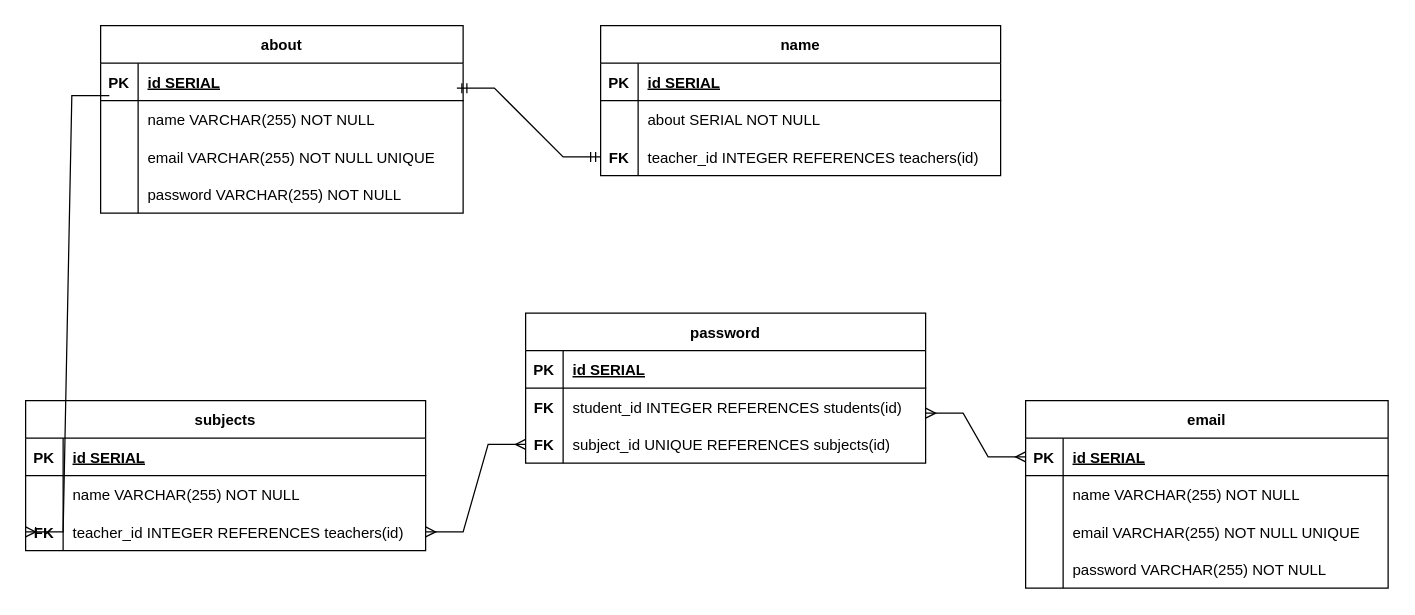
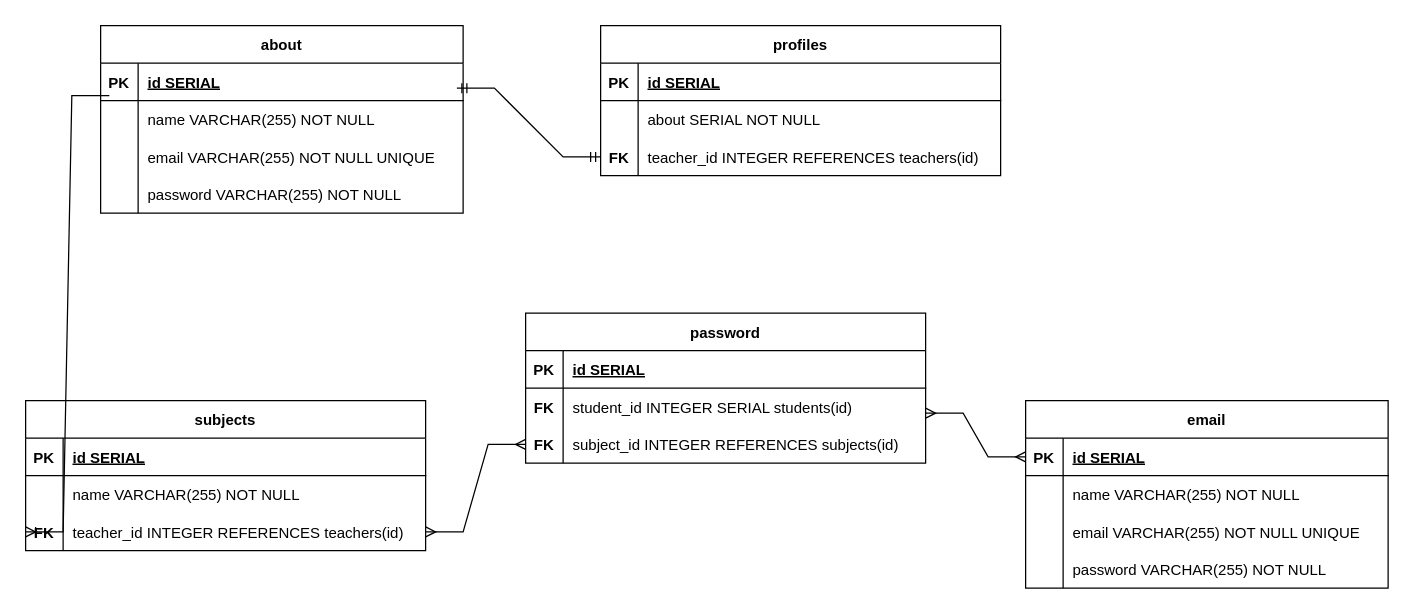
- <mxCell id="48" value="name" style="shape=table;startSize=30;container=1;collapsible=1;childLayout=tableLayout;fixedRows=1;rowLines=0;fontStyle=1;align=center;resizeLast=1;" vertex="1" parent="1"><mxGeometry x="480" y="20" width="320" height="120" as="geometry" /></mxCell>
+ <mxCell id="48" value="profiles" style="shape=table;startSize=30;container=1;collapsible=1;childLayout=tableLayout;fixedRows=1;rowLines=0;fontStyle=1;align=center;resizeLast=1;" vertex="1" parent="1"><mxGeometry x="480" y="20" width="320" height="120" as="geometry" /></mxCell>
- <mxCell id="44" value="student_id INTEGER REFERENCES students(id)" style="shape=partialRectangle;overflow=hidden;connectable=0;fillColor=none;align=left;strokeColor=inherit;top=0;left=0;bottom=0;right=0;spacingLeft=6;" vertex="1" parent="42"><mxGeometry x="30" width="290" height="30" as="geometry"><mxRectangle width="290" height="30" as="alternateBounds" /></mxGeometry></mxCell>
+ <mxCell id="44" value="student_id INTEGER SERIAL students(id)" style="shape=partialRectangle;overflow=hidden;connectable=0;fillColor=none;align=left;strokeColor=inherit;top=0;left=0;bottom=0;right=0;spacingLeft=6;" vertex="1" parent="42"><mxGeometry x="30" width="290" height="30" as="geometry"><mxRectangle width="290" height="30" as="alternateBounds" /></mxGeometry></mxCell>
- <mxCell id="47" value="subject_id UNIQUE REFERENCES subjects(id)" style="shape=partialRectangle;overflow=hidden;connectable=0;fillColor=none;align=left;strokeColor=inherit;top=0;left=0;bottom=0;right=0;spacingLeft=6;" vertex="1" parent="45"><mxGeometry x="30" width="290" height="30" as="geometry"><mxRectangle width="290" height="30" as="alternateBounds" /></mxGeometry></mxCell>
+ <mxCell id="47" value="subject_id INTEGER REFERENCES subjects(id)" style="shape=partialRectangle;overflow=hidden;connectable=0;fillColor=none;align=left;strokeColor=inherit;top=0;left=0;bottom=0;right=0;spacingLeft=6;" vertex="1" parent="45"><mxGeometry x="30" width="290" height="30" as="geometry"><mxRectangle width="290" height="30" as="alternateBounds" /></mxGeometry></mxCell>
